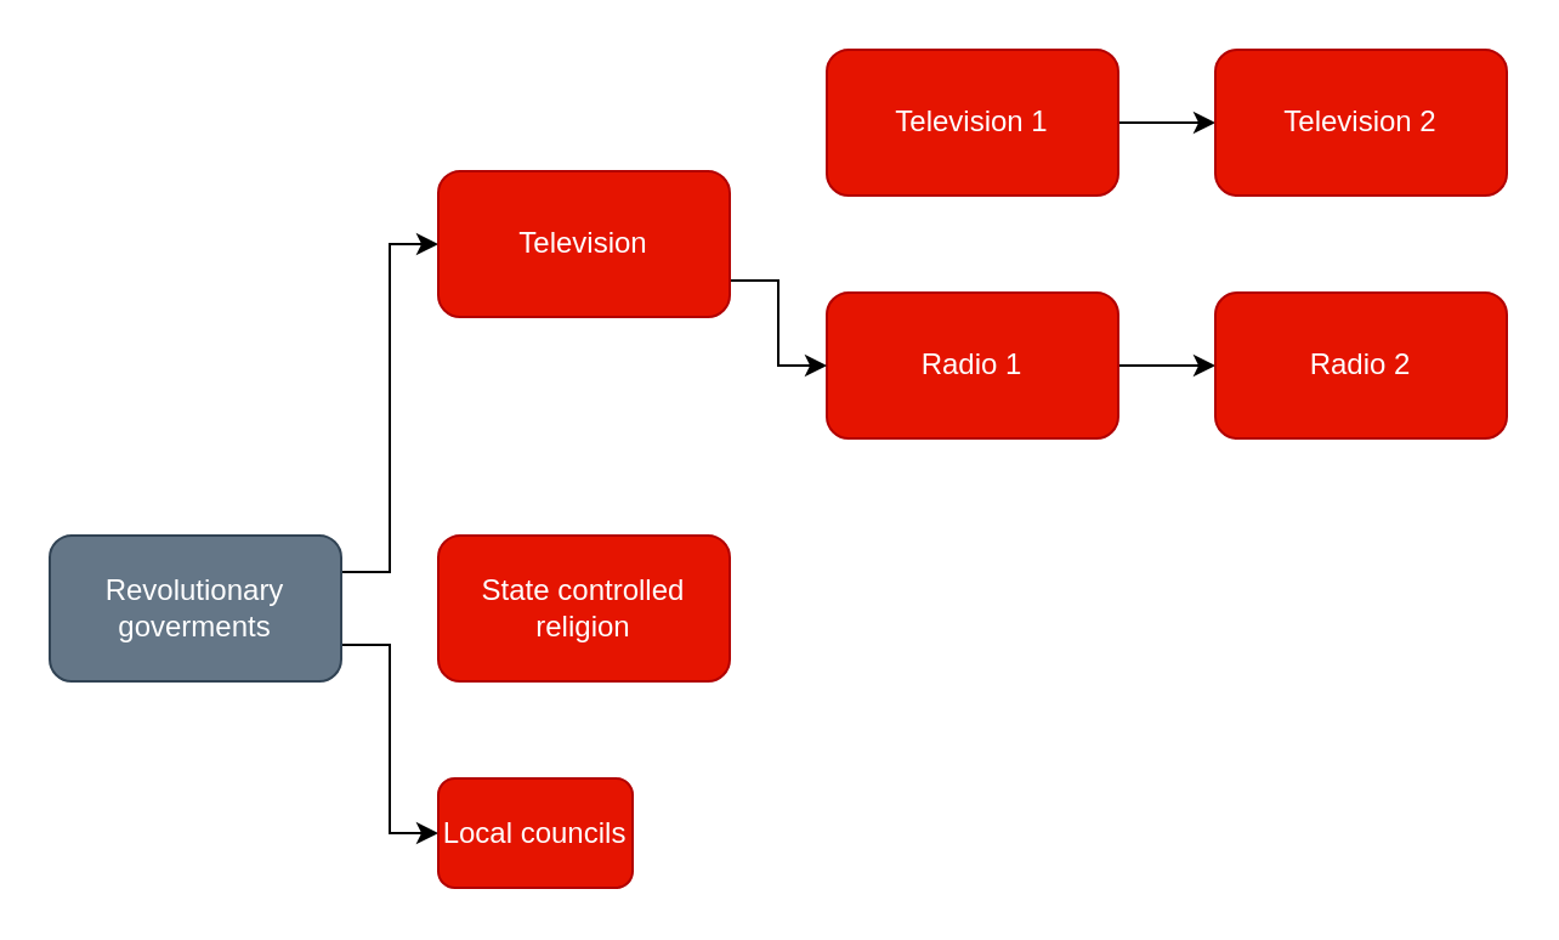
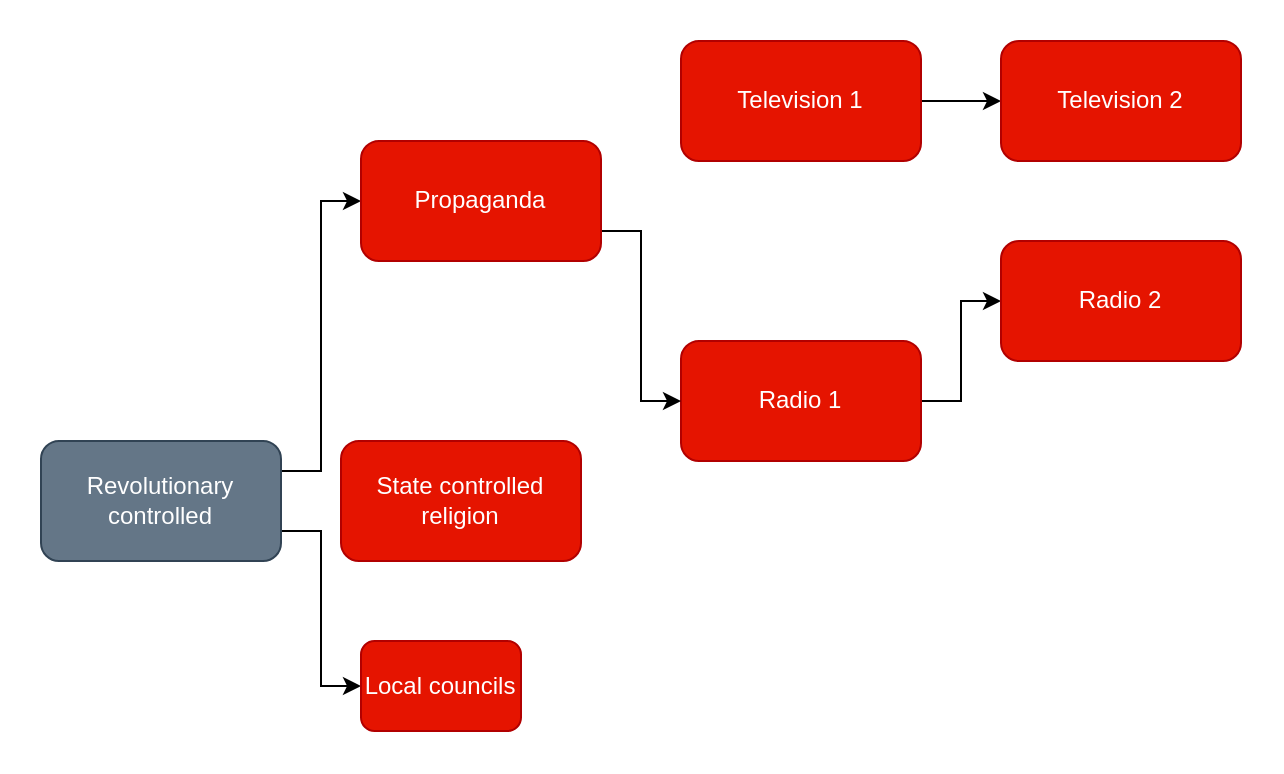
- <mxCell id="12" value="Television" style="rounded=1;whiteSpace=wrap;html=1;fillColor=#e51400;strokeColor=#B20000;fontColor=#ffffff;" vertex="1" parent="1"><mxGeometry x="180" y="70" width="120" height="60" as="geometry" /></mxCell>
+ <mxCell id="12" value="Propaganda" style="rounded=1;whiteSpace=wrap;html=1;fillColor=#e51400;strokeColor=#B20000;fontColor=#ffffff;" vertex="1" parent="1"><mxGeometry x="180" y="70" width="120" height="60" as="geometry" /></mxCell>
- <mxCell id="6" value="Radio 1" style="rounded=1;whiteSpace=wrap;html=1;fillColor=#e51400;strokeColor=#B20000;fontColor=#ffffff;" vertex="1" parent="1"><mxGeometry x="340" y="120" width="120" height="60" as="geometry" /></mxCell>
+ <mxCell id="6" value="Radio 1" style="rounded=1;whiteSpace=wrap;html=1;fillColor=#e51400;strokeColor=#B20000;fontColor=#ffffff;" vertex="1" parent="1"><mxGeometry x="340" y="170" width="120" height="60" as="geometry" /></mxCell>
- <mxCell id="4" value="Revolutionary goverments" style="rounded=1;whiteSpace=wrap;html=1;fillColor=#647687;strokeColor=#314354;fontColor=#ffffff;" vertex="1" parent="1"><mxGeometry x="20" y="220" width="120" height="60" as="geometry" /></mxCell>
+ <mxCell id="4" value="Revolutionary controlled" style="rounded=1;whiteSpace=wrap;html=1;fillColor=#647687;strokeColor=#314354;fontColor=#ffffff;" vertex="1" parent="1"><mxGeometry x="20" y="220" width="120" height="60" as="geometry" /></mxCell>
- <mxCell id="13" value="State controlled religion" style="rounded=1;whiteSpace=wrap;html=1;fillColor=#e51400;strokeColor=#B20000;fontColor=#ffffff;" vertex="1" parent="1"><mxGeometry x="180" y="220" width="120" height="60" as="geometry" /></mxCell>
+ <mxCell id="13" value="State controlled religion" style="rounded=1;whiteSpace=wrap;html=1;fillColor=#e51400;strokeColor=#B20000;fontColor=#ffffff;" vertex="1" parent="1"><mxGeometry x="170" y="220" width="120" height="60" as="geometry" /></mxCell>
